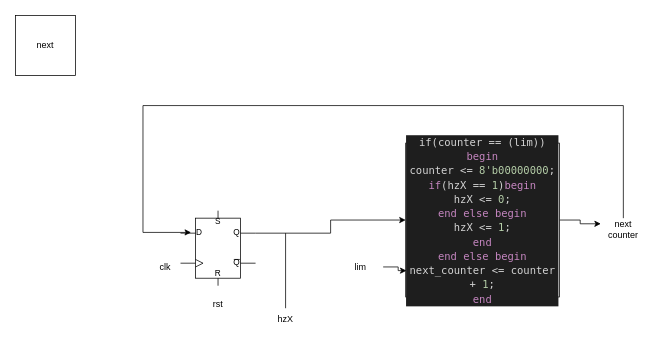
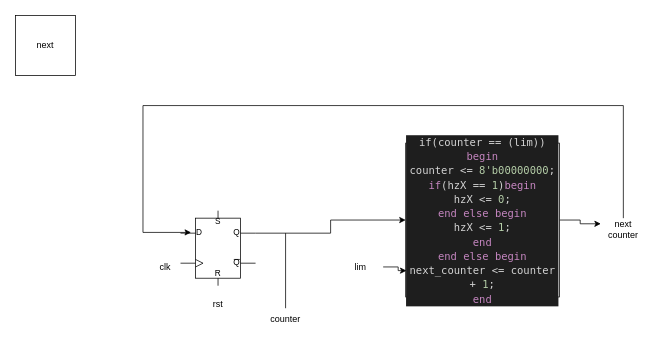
- <mxCell id="10" value="hzX" style="text;html=1;strokeColor=none;fillColor=none;align=center;verticalAlign=middle;whiteSpace=wrap;rounded=0;" vertex="1" parent="1"><mxGeometry x="350" y="410" width="60" height="30" as="geometry" /></mxCell>
+ <mxCell id="10" value="counter" style="text;html=1;strokeColor=none;fillColor=none;align=center;verticalAlign=middle;whiteSpace=wrap;rounded=0;" vertex="1" parent="1"><mxGeometry x="350" y="410" width="60" height="30" as="geometry" /></mxCell>
